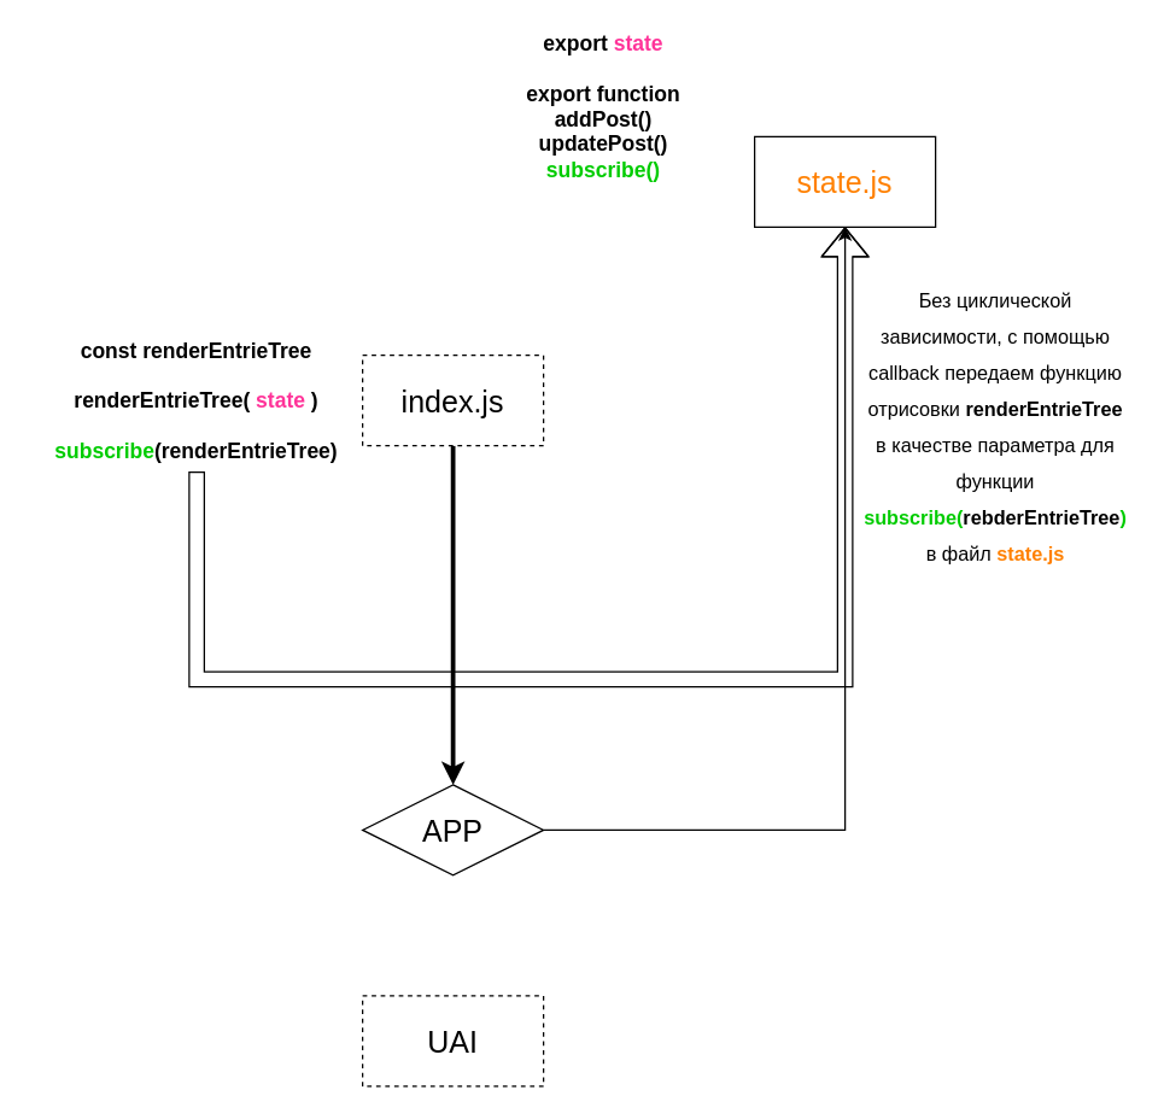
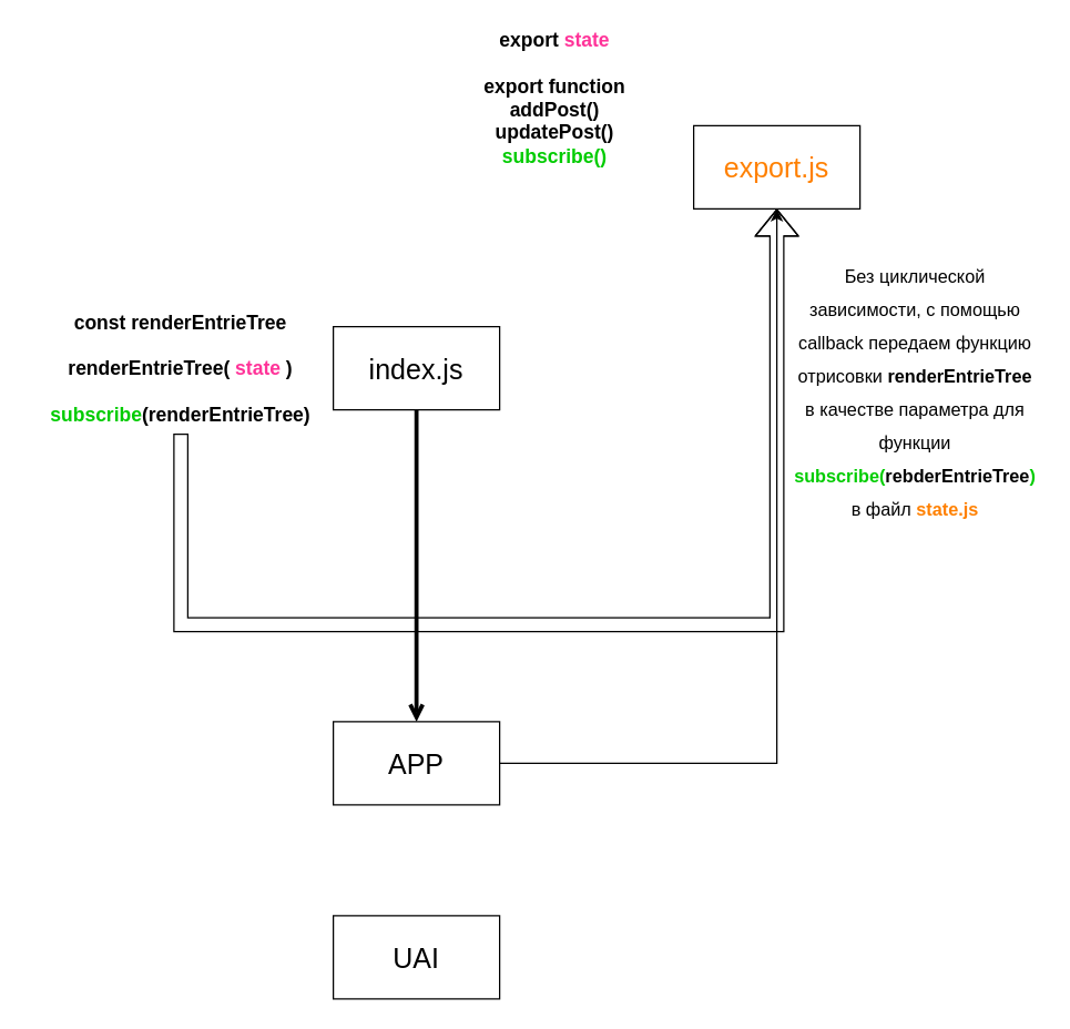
- <mxCell id="6" value="&lt;font color=&quot;#ff8000&quot;&gt;state.js&lt;/font&gt;" style="rounded=0;whiteSpace=wrap;html=1;fontSize=20;" parent="1" vertex="1"><mxGeometry x="500" y="90" width="120" height="60" as="geometry" /></mxCell>
+ <mxCell id="6" value="&lt;font color=&quot;#ff8000&quot;&gt;export.js&lt;/font&gt;" style="rounded=0;whiteSpace=wrap;html=1;fontSize=20;" parent="1" vertex="1"><mxGeometry x="500" y="90" width="120" height="60" as="geometry" /></mxCell>
- <mxCell id="5" value="index.js" style="rounded=0;whiteSpace=wrap;html=1;fontSize=20;dashed=1;" parent="1" vertex="1"><mxGeometry x="240" y="235" width="120" height="60" as="geometry" /></mxCell>
+ <mxCell id="5" value="index.js" style="rounded=0;whiteSpace=wrap;html=1;fontSize=20;" parent="1" vertex="1"><mxGeometry x="240" y="235" width="120" height="60" as="geometry" /></mxCell>
- <mxCell id="4" style="edgeStyle=orthogonalEdgeStyle;rounded=0;orthogonalLoop=1;jettySize=auto;html=1;strokeWidth=3;fontSize=20;" parent="1" source="5" target="3" edge="1"><mxGeometry relative="1" as="geometry" /></mxCell>
+ <mxCell id="4" style="edgeStyle=orthogonalEdgeStyle;rounded=0;orthogonalLoop=1;jettySize=auto;html=1;strokeWidth=3;fontSize=20;endArrow=open;" parent="1" source="5" target="3" edge="1"><mxGeometry relative="1" as="geometry" /></mxCell>
- <mxCell id="3" value="APP" style="rhombus;whiteSpace=wrap;html=1;fontSize=20;" parent="1" vertex="1"><mxGeometry x="240" y="520" width="120" height="60" as="geometry" /></mxCell>
+ <mxCell id="3" value="APP" style="rounded=0;whiteSpace=wrap;html=1;fontSize=20;" parent="1" vertex="1"><mxGeometry x="240" y="520" width="120" height="60" as="geometry" /></mxCell>
- <mxCell id="11" value="UAI" style="whiteSpace=wrap;html=1;rounded=0;fontSize=20;dashed=1;" vertex="1" parent="1"><mxGeometry x="240" y="660" width="120" height="60" as="geometry" /></mxCell>
+ <mxCell id="11" value="UAI" style="whiteSpace=wrap;html=1;rounded=0;fontSize=20;" vertex="1" parent="1"><mxGeometry x="240" y="660" width="120" height="60" as="geometry" /></mxCell>
